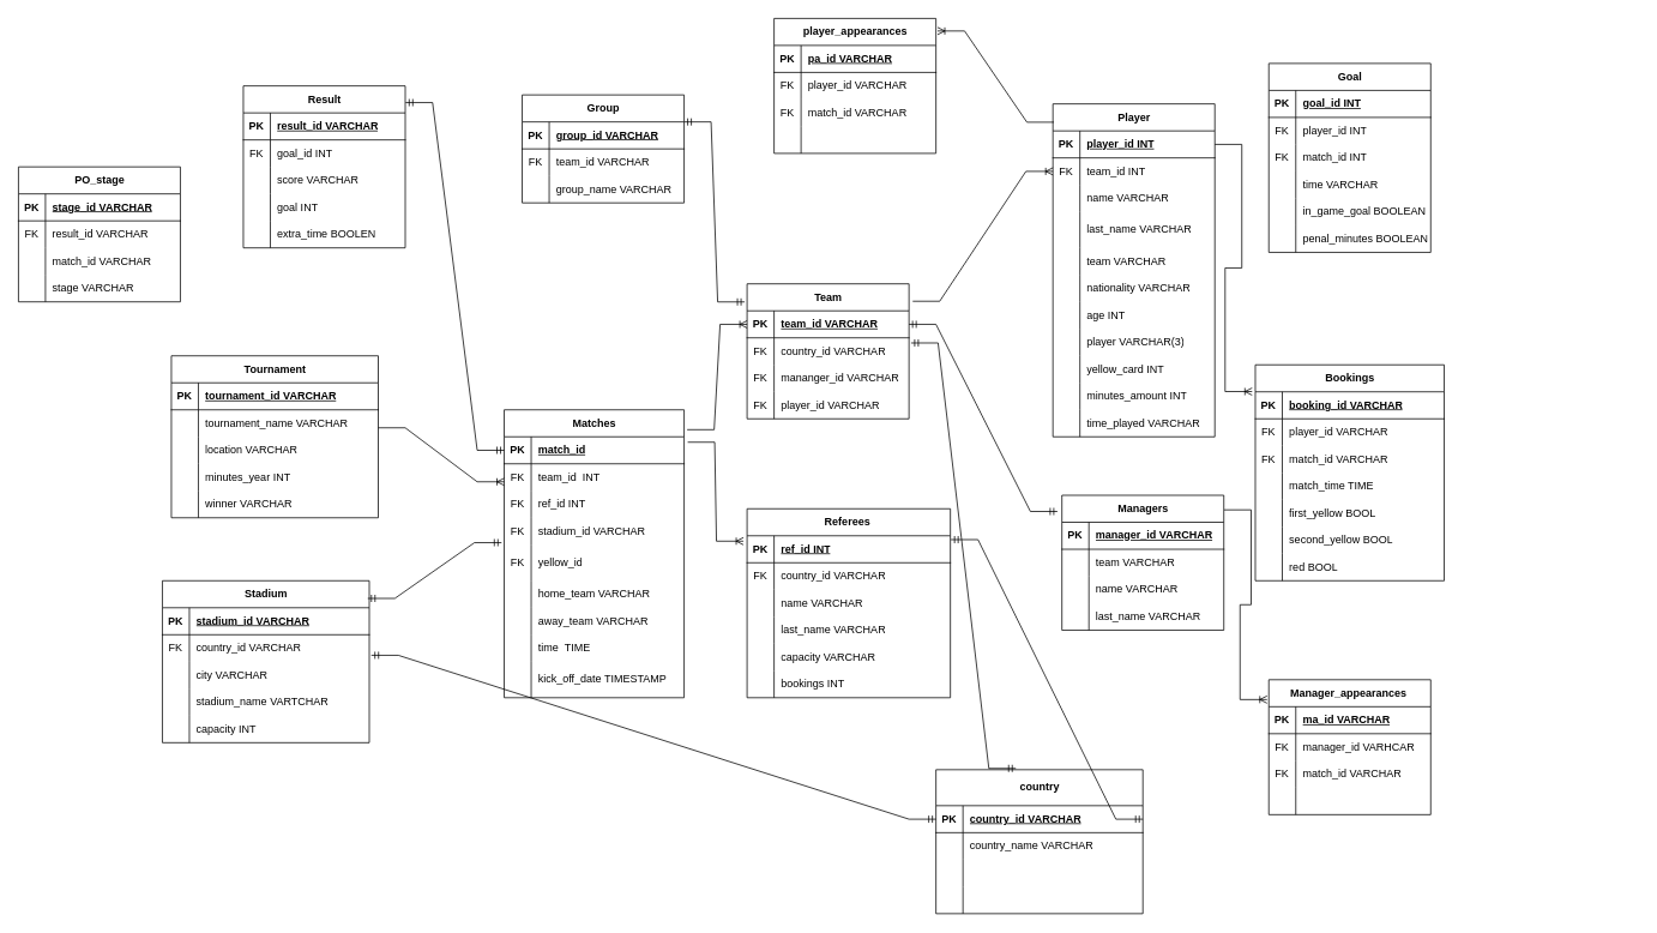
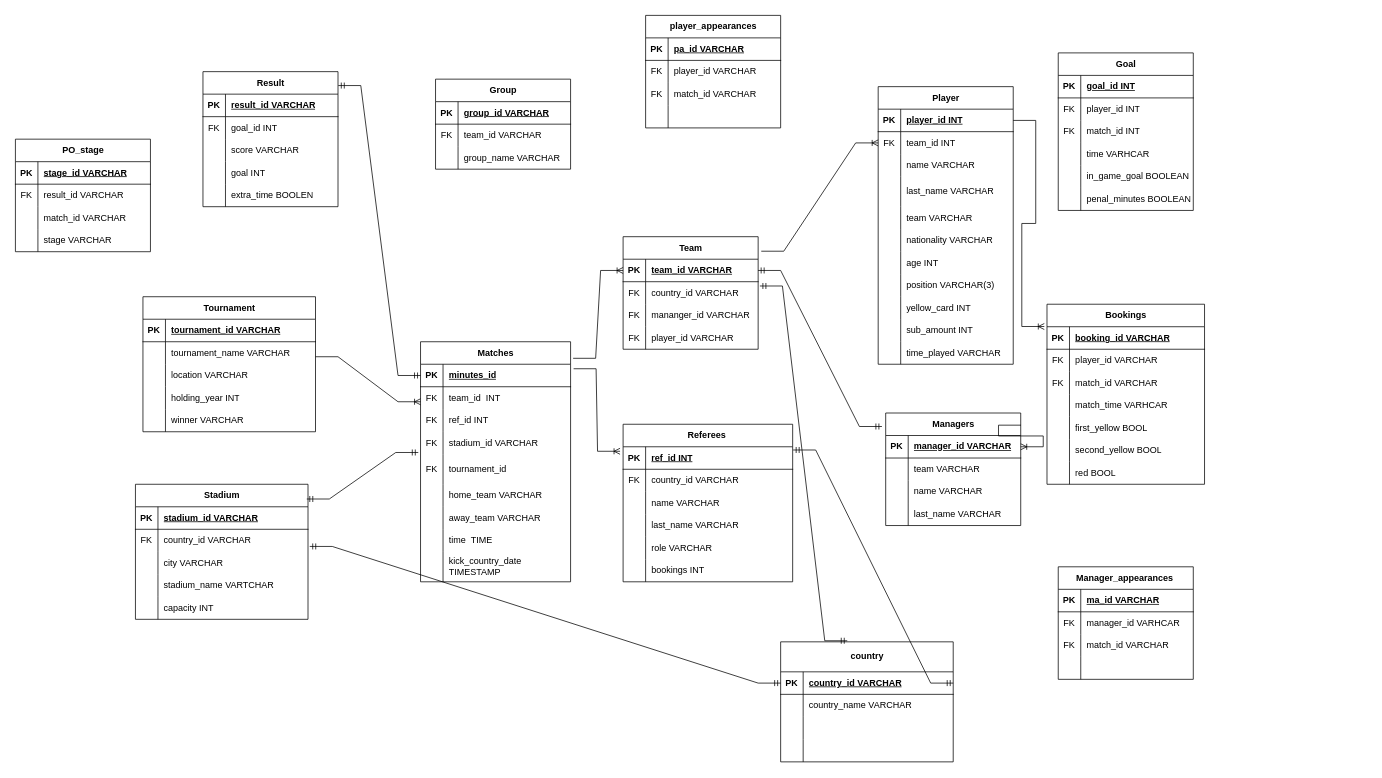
- <mxCell id="279" value="" style="edgeStyle=entityRelationEdgeStyle;fontSize=12;html=1;endArrow=ERoneToMany;rounded=0;exitX=0.006;exitY=0.055;exitDx=0;exitDy=0;exitPerimeter=0;entryX=1.01;entryY=0.093;entryDx=0;entryDy=0;entryPerimeter=0;" edge="1" parent="1" source="6" target="266"><mxGeometry width="100" height="100" relative="1" as="geometry"><mxPoint x="1090" y="130" as="sourcePoint" /><mxPoint x="1190" y="30" as="targetPoint" /></mxGeometry></mxCell>
- <mxCell id="138" value="time VARCHAR" style="shape=partialRectangle;connectable=0;fillColor=none;top=0;left=0;bottom=0;right=0;align=left;spacingLeft=6;overflow=hidden;whiteSpace=wrap;html=1;" parent="136" vertex="1"><mxGeometry x="30" width="150" height="30" as="geometry"><mxRectangle width="150" height="30" as="alternateBounds" /></mxGeometry></mxCell>
+ <mxCell id="138" value="time VARHCAR" style="shape=partialRectangle;connectable=0;fillColor=none;top=0;left=0;bottom=0;right=0;align=left;spacingLeft=6;overflow=hidden;whiteSpace=wrap;html=1;" parent="136" vertex="1"><mxGeometry x="30" width="150" height="30" as="geometry"><mxRectangle width="150" height="30" as="alternateBounds" /></mxGeometry></mxCell>
- <mxCell id="251" value="" style="edgeStyle=entityRelationEdgeStyle;fontSize=12;html=1;endArrow=ERmandOne;startArrow=ERmandOne;rounded=0;exitX=1;exitY=0.25;exitDx=0;exitDy=0;entryX=-0.015;entryY=0.134;entryDx=0;entryDy=0;entryPerimeter=0;" edge="1" parent="1" source="87" target="74"><mxGeometry width="100" height="100" relative="1" as="geometry"><mxPoint x="810" y="165" as="sourcePoint" /><mxPoint x="910" y="65" as="targetPoint" /></mxGeometry></mxCell>
- <mxCell id="30" value="player VARCHAR(3)" style="shape=partialRectangle;connectable=0;fillColor=none;top=0;left=0;bottom=0;right=0;align=left;spacingLeft=6;overflow=hidden;whiteSpace=wrap;html=1;" parent="28" vertex="1"><mxGeometry x="30" width="150" height="30" as="geometry"><mxRectangle width="150" height="30" as="alternateBounds" /></mxGeometry></mxCell>
+ <mxCell id="30" value="position VARCHAR(3)" style="shape=partialRectangle;connectable=0;fillColor=none;top=0;left=0;bottom=0;right=0;align=left;spacingLeft=6;overflow=hidden;whiteSpace=wrap;html=1;" parent="28" vertex="1"><mxGeometry x="30" width="150" height="30" as="geometry"><mxRectangle width="150" height="30" as="alternateBounds" /></mxGeometry></mxCell>
- <mxCell id="36" value="minutes_amount INT" style="shape=partialRectangle;connectable=0;fillColor=none;top=0;left=0;bottom=0;right=0;align=left;spacingLeft=6;overflow=hidden;whiteSpace=wrap;html=1;" parent="34" vertex="1"><mxGeometry x="30" width="150" height="30" as="geometry"><mxRectangle width="150" height="30" as="alternateBounds" /></mxGeometry></mxCell>
+ <mxCell id="36" value="sub_amount INT" style="shape=partialRectangle;connectable=0;fillColor=none;top=0;left=0;bottom=0;right=0;align=left;spacingLeft=6;overflow=hidden;whiteSpace=wrap;html=1;" parent="34" vertex="1"><mxGeometry x="30" width="150" height="30" as="geometry"><mxRectangle width="150" height="30" as="alternateBounds" /></mxGeometry></mxCell>
- <mxCell id="203" value="match_id" style="shape=partialRectangle;connectable=0;fillColor=none;top=0;left=0;bottom=0;right=0;align=left;spacingLeft=6;fontStyle=5;overflow=hidden;whiteSpace=wrap;html=1;" parent="201" vertex="1"><mxGeometry x="30" width="170" height="30" as="geometry"><mxRectangle width="170" height="30" as="alternateBounds" /></mxGeometry></mxCell>
+ <mxCell id="203" value="minutes_id" style="shape=partialRectangle;connectable=0;fillColor=none;top=0;left=0;bottom=0;right=0;align=left;spacingLeft=6;fontStyle=5;overflow=hidden;whiteSpace=wrap;html=1;" parent="201" vertex="1"><mxGeometry x="30" width="170" height="30" as="geometry"><mxRectangle width="170" height="30" as="alternateBounds" /></mxGeometry></mxCell>
- <mxCell id="195" value="minutes_year INT" style="shape=partialRectangle;connectable=0;fillColor=none;top=0;left=0;bottom=0;right=0;align=left;spacingLeft=6;overflow=hidden;whiteSpace=wrap;html=1;" vertex="1" parent="193"><mxGeometry x="30" width="200" height="30" as="geometry"><mxRectangle width="200" height="30" as="alternateBounds" /></mxGeometry></mxCell>
+ <mxCell id="195" value="holding_year INT" style="shape=partialRectangle;connectable=0;fillColor=none;top=0;left=0;bottom=0;right=0;align=left;spacingLeft=6;overflow=hidden;whiteSpace=wrap;html=1;" vertex="1" parent="193"><mxGeometry x="30" width="200" height="30" as="geometry"><mxRectangle width="200" height="30" as="alternateBounds" /></mxGeometry></mxCell>
- <mxCell id="157" value="match_time TIME" style="shape=partialRectangle;connectable=0;fillColor=none;top=0;left=0;bottom=0;right=0;align=left;spacingLeft=6;overflow=hidden;whiteSpace=wrap;html=1;" parent="155" vertex="1"><mxGeometry x="30" width="180" height="30" as="geometry"><mxRectangle width="180" height="30" as="alternateBounds" /></mxGeometry></mxCell>
+ <mxCell id="157" value="match_time VARHCAR" style="shape=partialRectangle;connectable=0;fillColor=none;top=0;left=0;bottom=0;right=0;align=left;spacingLeft=6;overflow=hidden;whiteSpace=wrap;html=1;" parent="155" vertex="1"><mxGeometry x="30" width="180" height="30" as="geometry"><mxRectangle width="180" height="30" as="alternateBounds" /></mxGeometry></mxCell>
- <mxCell id="215" value="yellow_id" style="shape=partialRectangle;connectable=0;fillColor=none;top=0;left=0;bottom=0;right=0;align=left;spacingLeft=6;overflow=hidden;whiteSpace=wrap;html=1;" vertex="1" parent="213"><mxGeometry x="30" width="170" height="40" as="geometry"><mxRectangle width="170" height="40" as="alternateBounds" /></mxGeometry></mxCell>
+ <mxCell id="215" value="tournament_id" style="shape=partialRectangle;connectable=0;fillColor=none;top=0;left=0;bottom=0;right=0;align=left;spacingLeft=6;overflow=hidden;whiteSpace=wrap;html=1;" vertex="1" parent="213"><mxGeometry x="30" width="170" height="40" as="geometry"><mxRectangle width="170" height="40" as="alternateBounds" /></mxGeometry></mxCell>
- <mxCell id="265" value="" style="edgeStyle=entityRelationEdgeStyle;fontSize=12;html=1;endArrow=ERoneToMany;rounded=0;exitX=1.002;exitY=0.108;exitDx=0;exitDy=0;exitPerimeter=0;entryX=-0.011;entryY=0.147;entryDx=0;entryDy=0;entryPerimeter=0;" edge="1" parent="1" source="61" target="252"><mxGeometry width="100" height="100" relative="1" as="geometry"><mxPoint x="1360" y="800" as="sourcePoint" /><mxPoint x="1460" y="700" as="targetPoint" /></mxGeometry></mxCell>
+ <mxCell id="265" value="" style="edgeStyle=entityRelationEdgeStyle;fontSize=12;html=1;endArrow=ERoneToMany;rounded=0;exitX=1.002;exitY=0.108;exitDx=0;exitDy=0;exitPerimeter=0;" edge="1" parent="1" source="61" target="64"><mxGeometry width="100" height="100" relative="1" as="geometry"><mxPoint x="1360" y="800" as="sourcePoint" /><mxPoint x="1460" y="700" as="targetPoint" /></mxGeometry></mxCell>
- <mxCell id="57" value="capacity VARCHAR" style="shape=partialRectangle;connectable=0;fillColor=none;top=0;left=0;bottom=0;right=0;align=left;spacingLeft=6;overflow=hidden;whiteSpace=wrap;html=1;" parent="55" vertex="1"><mxGeometry x="30" width="196" height="30" as="geometry"><mxRectangle width="196" height="30" as="alternateBounds" /></mxGeometry></mxCell>
+ <mxCell id="57" value="role VARCHAR" style="shape=partialRectangle;connectable=0;fillColor=none;top=0;left=0;bottom=0;right=0;align=left;spacingLeft=6;overflow=hidden;whiteSpace=wrap;html=1;" parent="55" vertex="1"><mxGeometry x="30" width="196" height="30" as="geometry"><mxRectangle width="196" height="30" as="alternateBounds" /></mxGeometry></mxCell>
- <mxCell id="227" value="kick_off_date TIMESTAMP" style="shape=partialRectangle;connectable=0;fillColor=none;top=0;left=0;bottom=0;right=0;align=left;spacingLeft=6;overflow=hidden;whiteSpace=wrap;html=1;" parent="225" vertex="1"><mxGeometry x="30" width="170" height="40" as="geometry"><mxRectangle width="170" height="40" as="alternateBounds" /></mxGeometry></mxCell>
+ <mxCell id="227" value="kick_country_date TIMESTAMP" style="shape=partialRectangle;connectable=0;fillColor=none;top=0;left=0;bottom=0;right=0;align=left;spacingLeft=6;overflow=hidden;whiteSpace=wrap;html=1;" parent="225" vertex="1"><mxGeometry x="30" width="170" height="40" as="geometry"><mxRectangle width="170" height="40" as="alternateBounds" /></mxGeometry></mxCell>
